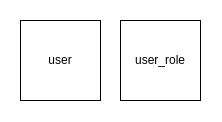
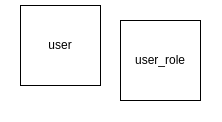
- <mxCell id="2" value="user" style="whiteSpace=wrap;html=1;aspect=fixed;" vertex="1" parent="1"><mxGeometry x="20" y="20" width="80" height="80" as="geometry" /></mxCell>
+ <mxCell id="2" value="user" style="whiteSpace=wrap;html=1;aspect=fixed;" vertex="1" parent="1"><mxGeometry x="20" y="5" width="80" height="80" as="geometry" /></mxCell>
